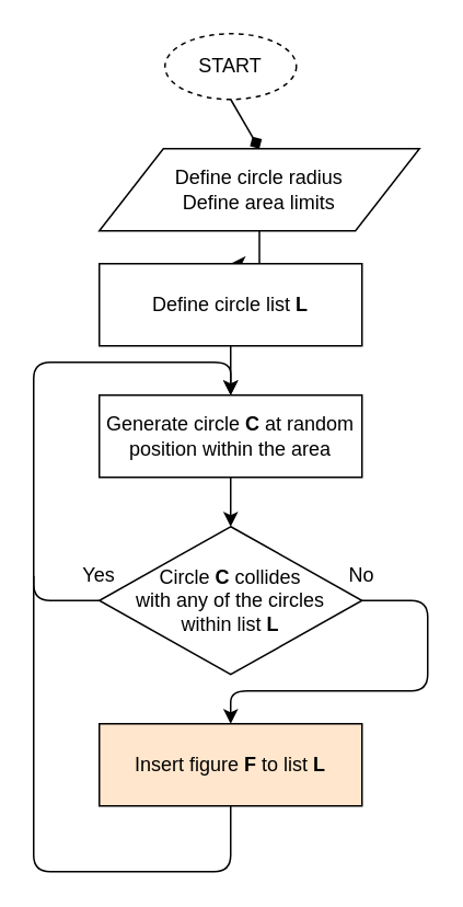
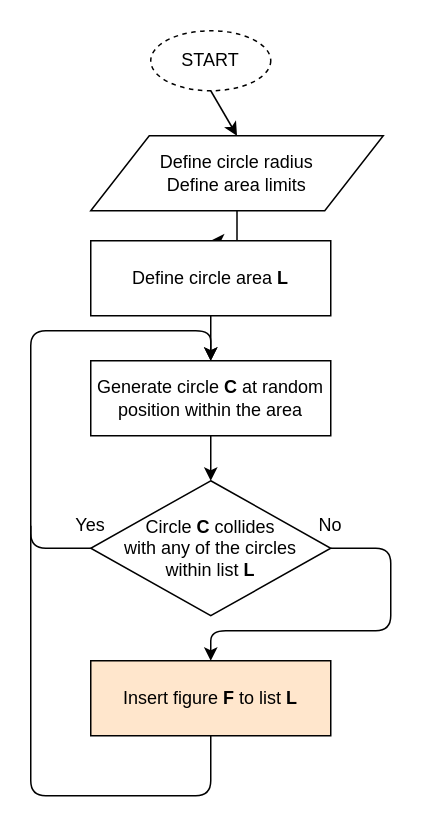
- <mxCell id="3" value="" style="endArrow=diamond;html=1;exitX=0.5;exitY=1;exitDx=0;exitDy=0;entryX=0.5;entryY=0;entryDx=0;entryDy=0;" edge="1" parent="1" source="2" target="8"><mxGeometry width="50" height="50" relative="1" as="geometry"><mxPoint x="100" y="160" as="sourcePoint" /><mxPoint x="140" y="130" as="targetPoint" /></mxGeometry></mxCell>
+ <mxCell id="3" value="" style="endArrow=classic;html=1;exitX=0.5;exitY=1;exitDx=0;exitDy=0;entryX=0.5;entryY=0;entryDx=0;entryDy=0;" edge="1" parent="1" source="2" target="8"><mxGeometry width="50" height="50" relative="1" as="geometry"><mxPoint x="100" y="160" as="sourcePoint" /><mxPoint x="140" y="130" as="targetPoint" /></mxGeometry></mxCell>
- <mxCell id="13" value="Define circle list &lt;b&gt;L&lt;/b&gt;" style="rounded=0;whiteSpace=wrap;html=1;" vertex="1" parent="1"><mxGeometry x="60" y="160" width="160" height="50" as="geometry" /></mxCell>
+ <mxCell id="13" value="Define circle area &lt;b&gt;L&lt;/b&gt;" style="rounded=0;whiteSpace=wrap;html=1;" vertex="1" parent="1"><mxGeometry x="60" y="160" width="160" height="50" as="geometry" /></mxCell>
